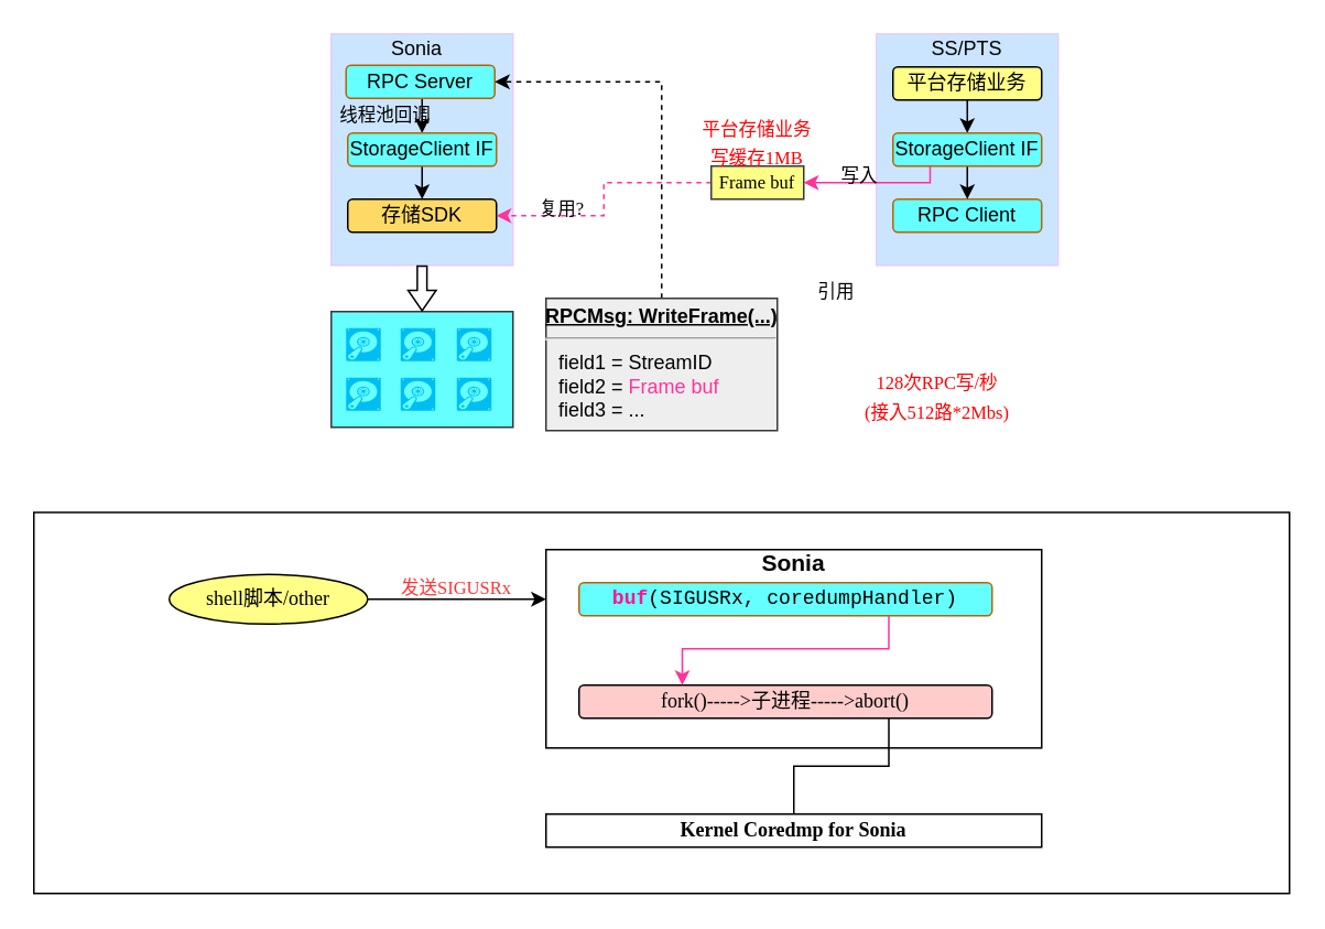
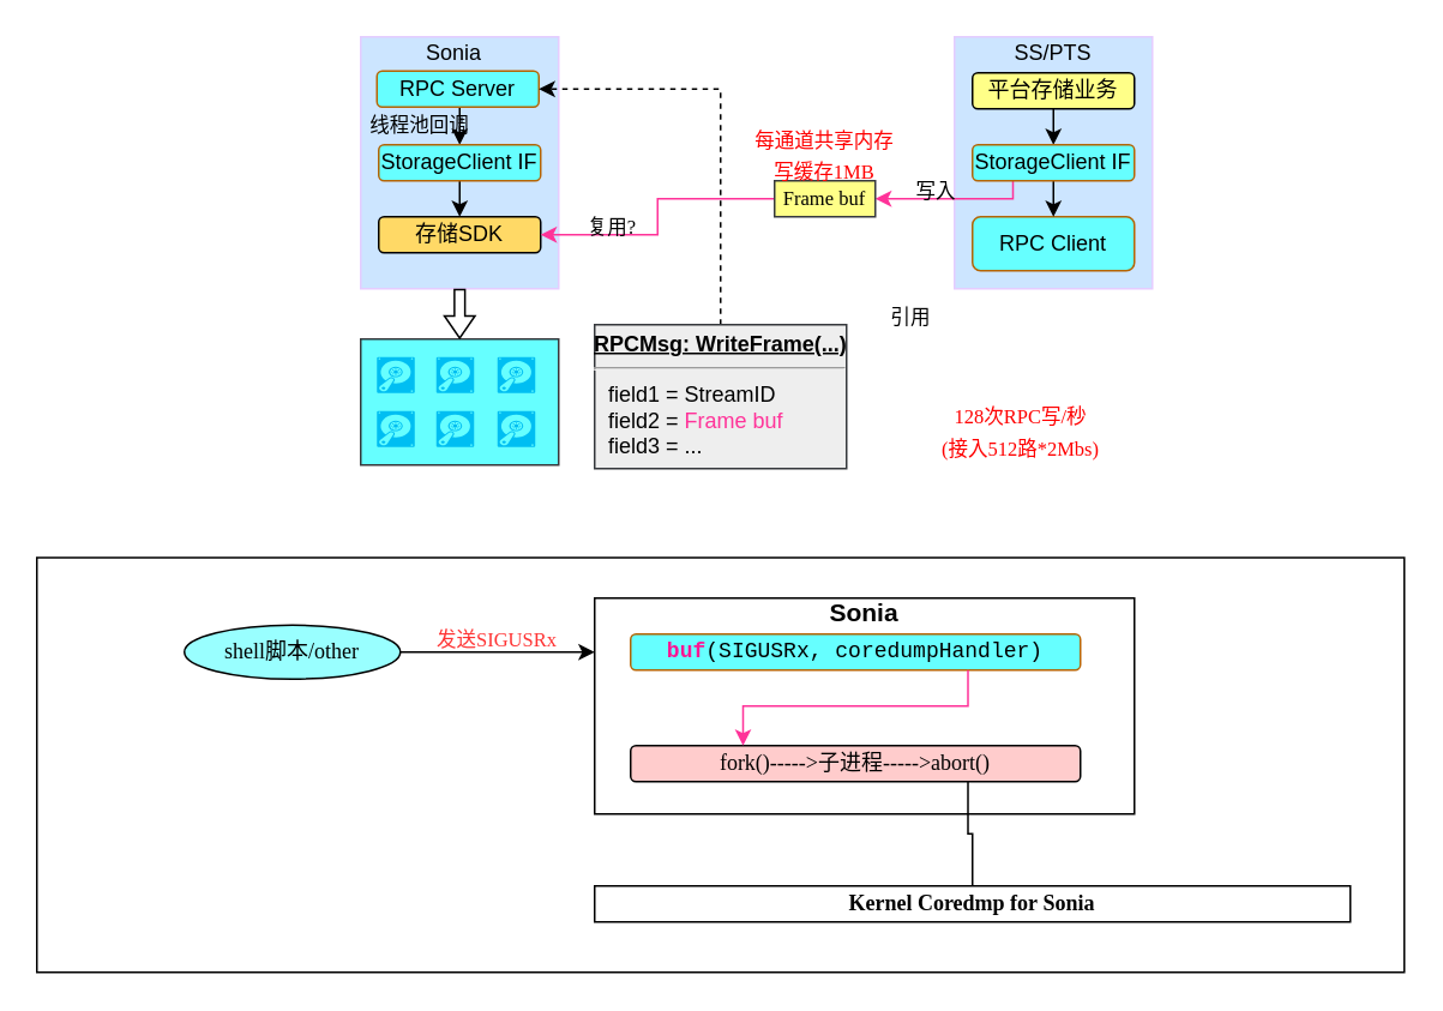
- <mxCell id="30" value="&lt;font style=&quot;font-size: 11px&quot; face=&quot;Lucida Console&quot; color=&quot;#ff0000&quot;&gt;平台存储业务&lt;br style=&quot;font-size: 11px&quot;&gt;写缓存1MB&lt;/font&gt;" style="text;html=1;strokeColor=none;fillColor=none;align=center;verticalAlign=middle;whiteSpace=wrap;rounded=0;fontSize=14;" vertex="1" parent="1"><mxGeometry x="403" y="70" width="110" height="30" as="geometry" /></mxCell>
+ <mxCell id="30" value="&lt;font style=&quot;font-size: 11px&quot; face=&quot;Lucida Console&quot; color=&quot;#ff0000&quot;&gt;每通道共享内存&lt;br style=&quot;font-size: 11px&quot;&gt;写缓存1MB&lt;/font&gt;" style="text;html=1;strokeColor=none;fillColor=none;align=center;verticalAlign=middle;whiteSpace=wrap;rounded=0;fontSize=14;" vertex="1" parent="1"><mxGeometry x="403" y="70" width="110" height="30" as="geometry" /></mxCell>
- <mxCell id="25" style="edgeStyle=orthogonalEdgeStyle;rounded=0;orthogonalLoop=1;jettySize=auto;html=1;exitX=0;exitY=0.5;exitDx=0;exitDy=0;fontFamily=Lucida Console;fontSize=11;fontColor=#FF0000;strokeColor=#FF3399;dashed=1;" edge="1" parent="1" source="27" target="7"><mxGeometry relative="1" as="geometry" /></mxCell>
+ <mxCell id="25" style="edgeStyle=orthogonalEdgeStyle;rounded=0;orthogonalLoop=1;jettySize=auto;html=1;exitX=0;exitY=0.5;exitDx=0;exitDy=0;fontFamily=Lucida Console;fontSize=11;fontColor=#FF0000;strokeColor=#FF3399;" edge="1" parent="1" source="27" target="7"><mxGeometry relative="1" as="geometry" /></mxCell>
- <mxCell id="11" value="RPC Client" style="rounded=1;whiteSpace=wrap;html=1;fillColor=#66FFFF;strokeColor=#b46504;" vertex="1" parent="1"><mxGeometry x="540" y="120" width="90" height="20" as="geometry" /></mxCell>
+ <mxCell id="11" value="RPC Client" style="rounded=1;whiteSpace=wrap;html=1;fillColor=#66FFFF;strokeColor=#b46504;" vertex="1" parent="1"><mxGeometry x="540" y="120" width="90" height="30" as="geometry" /></mxCell>
- <mxCell id="44" value="&lt;font style=&quot;font-size: 12px;&quot;&gt;shell脚本/other&lt;/font&gt;" style="ellipse;whiteSpace=wrap;html=1;strokeColor=#000000;fontFamily=Lucida Console;fontSize=14;fontColor=#000000;fillColor=#ffff88;" vertex="1" parent="1"><mxGeometry x="102" y="347" width="120" height="30" as="geometry" /></mxCell>
+ <mxCell id="44" value="&lt;font style=&quot;font-size: 12px;&quot;&gt;shell脚本/other&lt;/font&gt;" style="ellipse;whiteSpace=wrap;html=1;strokeColor=#000000;fontFamily=Lucida Console;fontSize=14;fontColor=#000000;fillColor=#99FFFF;" vertex="1" parent="1"><mxGeometry x="102" y="347" width="120" height="30" as="geometry" /></mxCell>
- <mxCell id="39" value="&lt;b&gt;&lt;font face=&quot;Lucida Console&quot;&gt;Kernel Coredmp for&amp;nbsp;Sonia&lt;/font&gt;&lt;/b&gt;" style="rounded=0;whiteSpace=wrap;html=1;fillColor=#FFFFFF;strokeColor=#000000;gradientColor=none;" vertex="1" parent="1"><mxGeometry x="330" y="492" width="300" height="20" as="geometry" /></mxCell>
+ <mxCell id="39" value="&lt;b&gt;&lt;font face=&quot;Lucida Console&quot;&gt;Kernel Coredmp for&amp;nbsp;Sonia&lt;/font&gt;&lt;/b&gt;" style="rounded=0;whiteSpace=wrap;html=1;fillColor=#FFFFFF;strokeColor=#000000;gradientColor=none;" vertex="1" parent="1"><mxGeometry x="330" y="492" width="420" height="20" as="geometry" /></mxCell>
